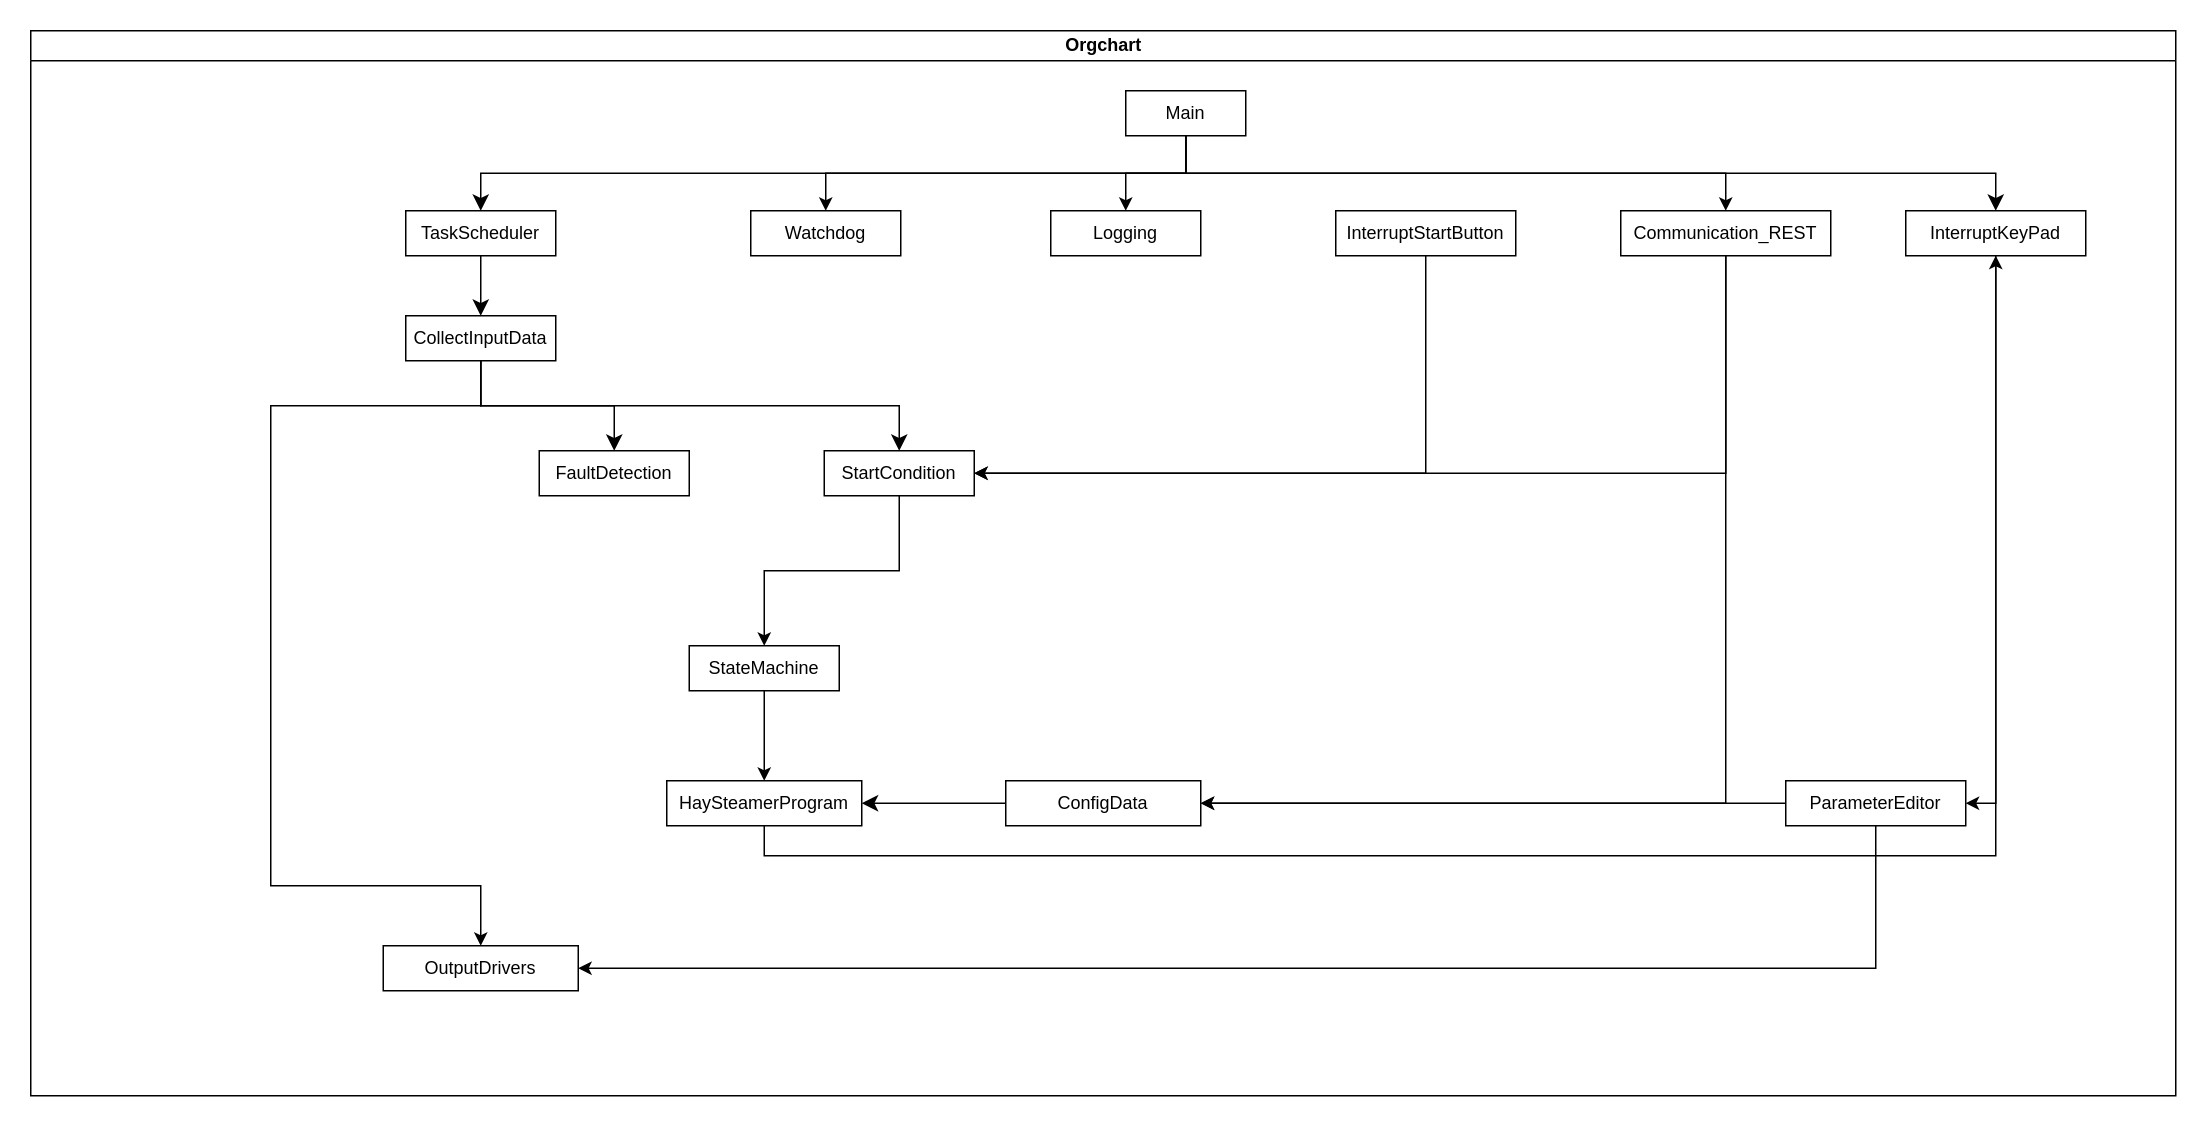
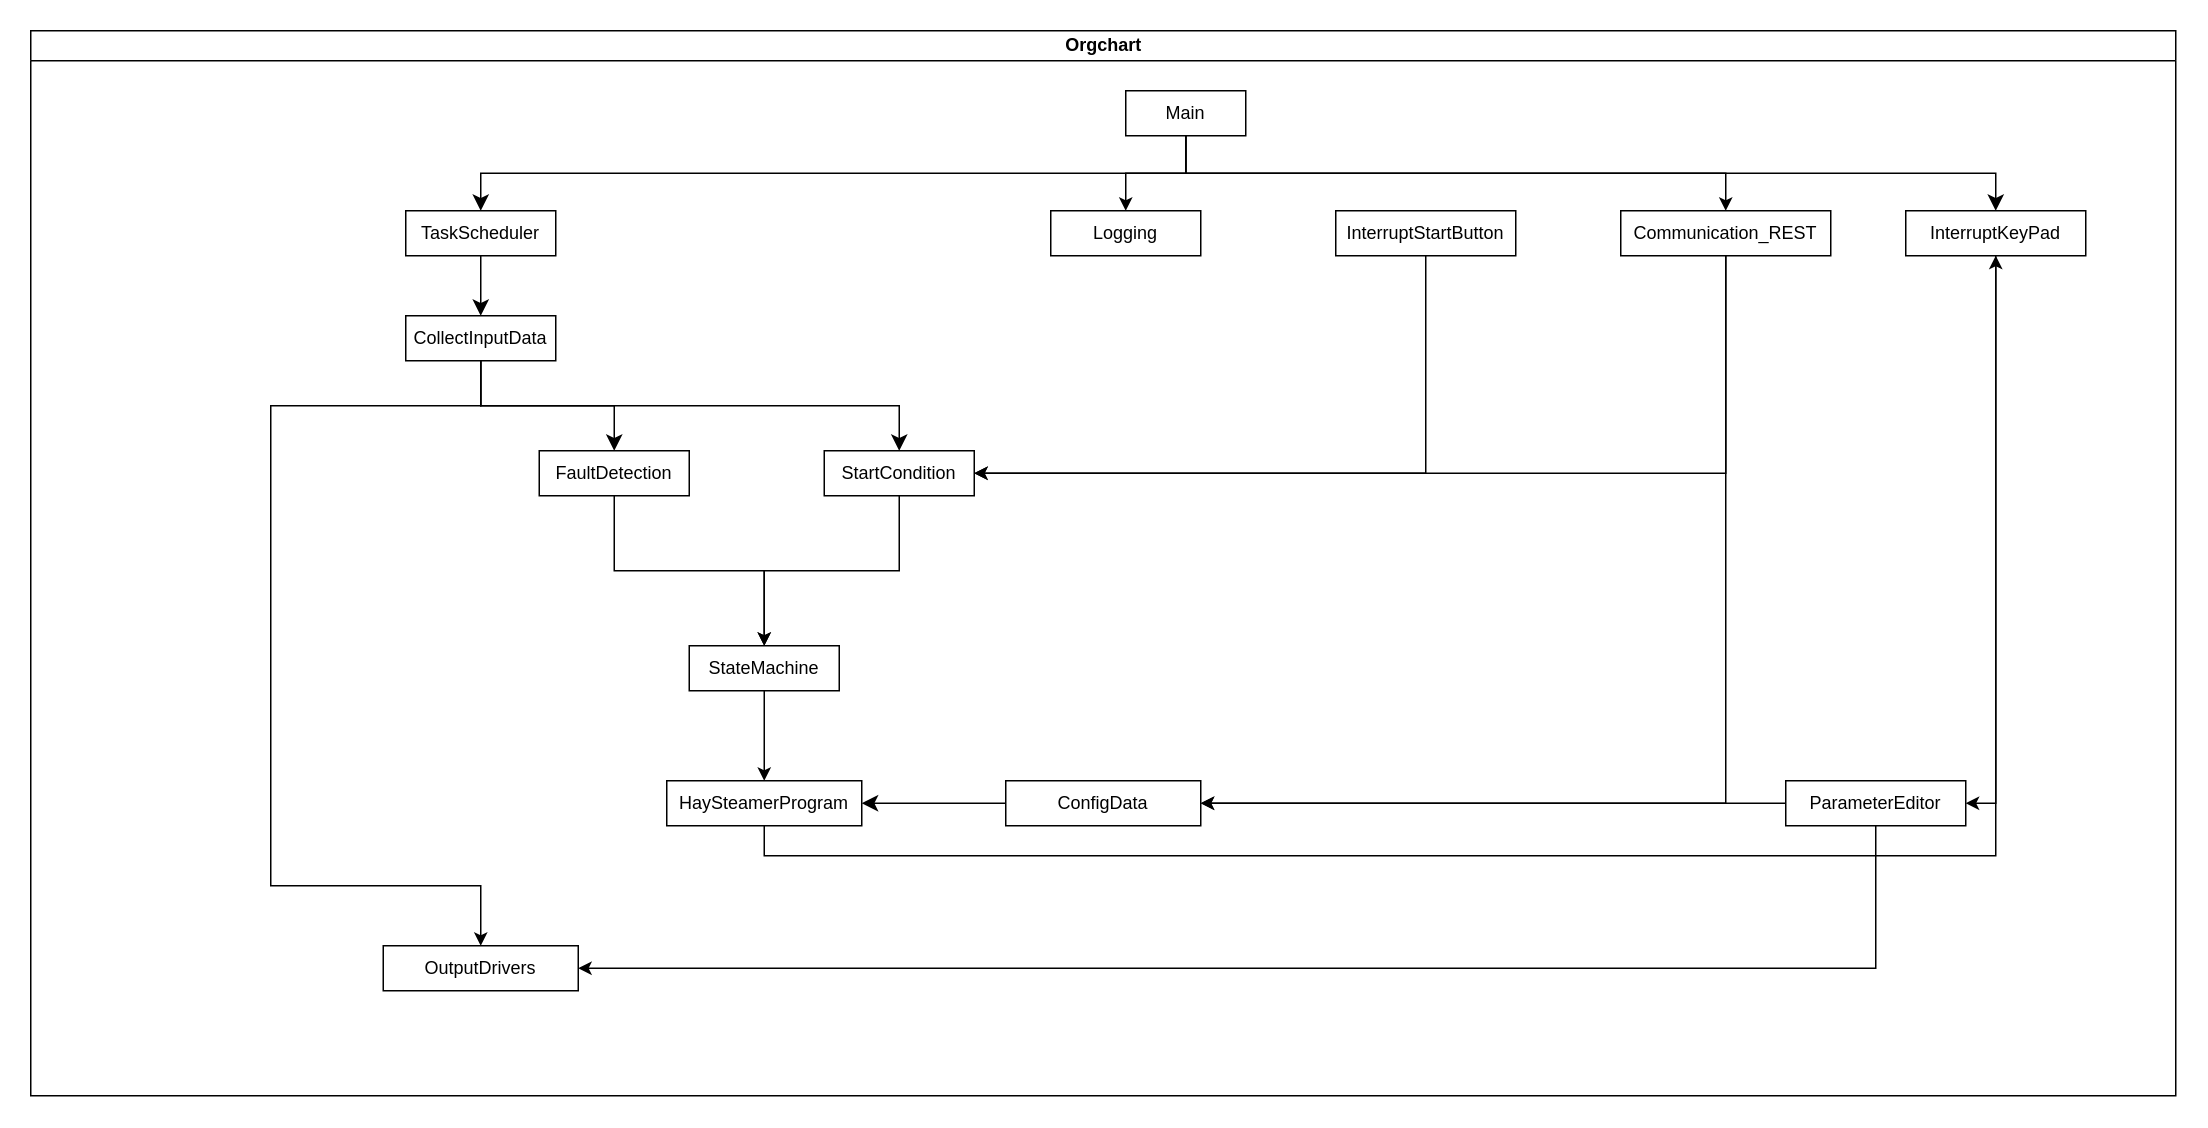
- <mxCell id="27" style="edgeStyle=orthogonalEdgeStyle;rounded=0;orthogonalLoop=1;jettySize=auto;html=1;exitX=0.5;exitY=0;exitDx=0;exitDy=0;entryX=0.5;entryY=1;entryDx=0;entryDy=0;startArrow=classic;startFill=1;endArrow=none;" parent="2" source="28" target="4" edge="1"><mxGeometry relative="1" as="geometry" /></mxCell>
- <mxCell id="28" value="Watchdog" style="rounded=0;whiteSpace=wrap;html=1;" parent="2" vertex="1"><mxGeometry x="480" y="120" width="100" height="30" as="geometry" /></mxCell>
+ <mxCell id="14" style="edgeStyle=orthogonalEdgeStyle;rounded=0;orthogonalLoop=1;jettySize=auto;html=1;exitX=0.5;exitY=1;exitDx=0;exitDy=0;entryX=0.5;entryY=0;entryDx=0;entryDy=0;" parent="2" source="15" target="26" edge="1"><mxGeometry relative="1" as="geometry" /></mxCell>
